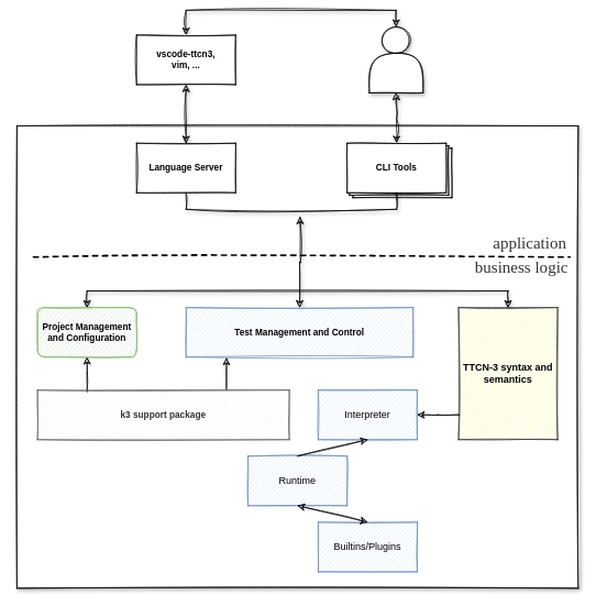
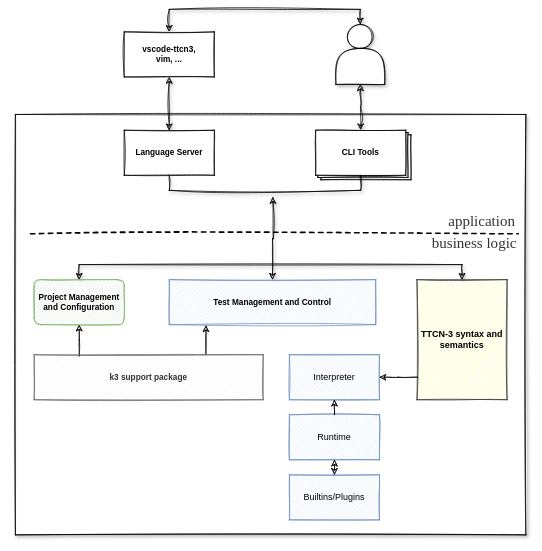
- <mxCell id="7" value="Runtime" style="rounded=0;whiteSpace=wrap;html=1;fillColor=#dae8fc;strokeColor=#6c8ebf;sketch=1;" vertex="1" parent="1"><mxGeometry x="300" y="540" width="120" height="60" as="geometry" /></mxCell>
+ <mxCell id="7" value="Runtime" style="rounded=0;whiteSpace=wrap;html=1;fillColor=#dae8fc;strokeColor=#6c8ebf;sketch=1;" vertex="1" parent="1"><mxGeometry x="385" y="540" width="120" height="60" as="geometry" /></mxCell>
